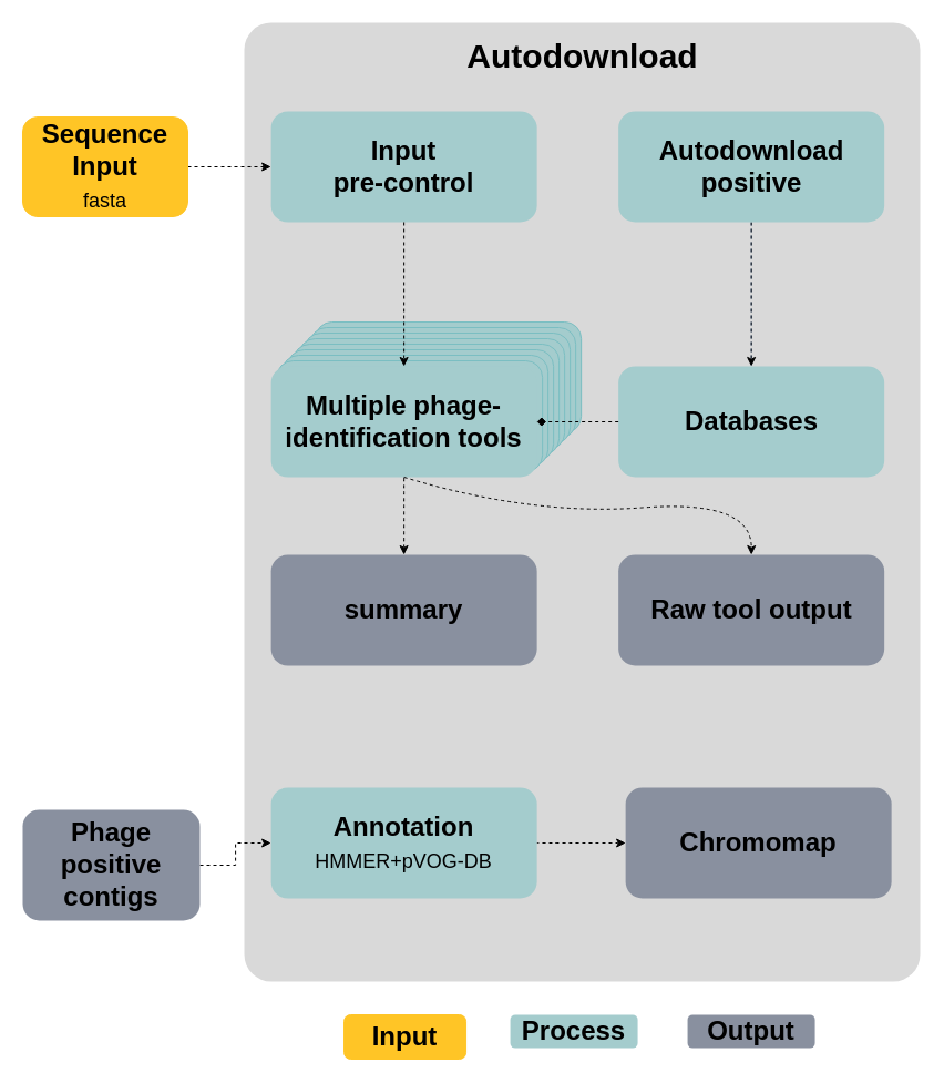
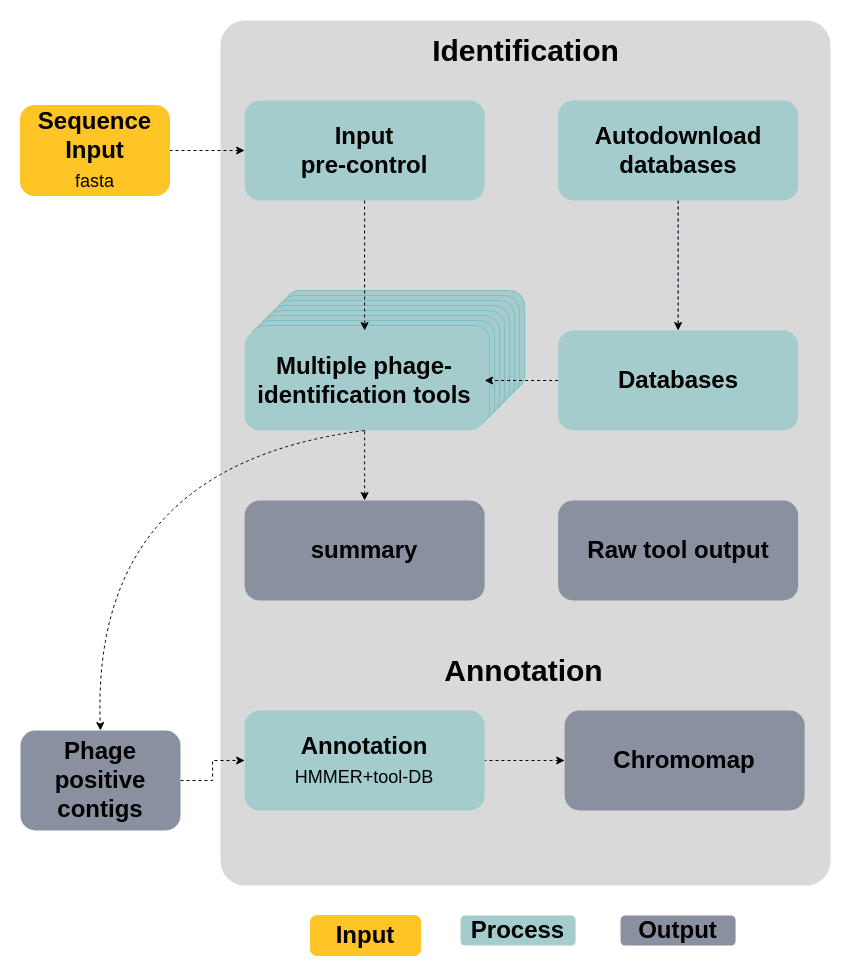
- <mxCell id="41" value="&lt;b&gt;&lt;font style=&quot;font-size: 30px&quot;&gt;Autodownload&lt;/font&gt;&lt;/b&gt;" style="text;html=1;align=center;verticalAlign=middle;resizable=0;points=[];autosize=1;fontColor=#000000;" parent="1" vertex="1"><mxGeometry x="425" y="40" width="200" height="20" as="geometry" /></mxCell>
+ <mxCell id="41" value="&lt;b&gt;&lt;font style=&quot;font-size: 30px&quot;&gt;Identification&lt;/font&gt;&lt;/b&gt;" style="text;html=1;align=center;verticalAlign=middle;resizable=0;points=[];autosize=1;fontColor=#000000;" parent="1" vertex="1"><mxGeometry x="425" y="40" width="200" height="20" as="geometry" /></mxCell>
- <mxCell id="14" value="&lt;div&gt;&lt;font style=&quot;font-size: 24px&quot;&gt;&lt;span style=&quot;font-size: 24px&quot;&gt;&lt;font style=&quot;font-size: 24px&quot;&gt;Autodownload&lt;br&gt; positive&lt;/font&gt;&lt;/span&gt;&lt;/font&gt;&lt;br&gt;&lt;/div&gt;" style="rounded=1;whiteSpace=wrap;html=1;strokeColor=none;fillColor=#A4CCCD;fontSize=24;fontStyle=1;fontColor=#000000;" parent="1" vertex="1"><mxGeometry x="557.65" y="100" width="240" height="100" as="geometry" /></mxCell>
+ <mxCell id="14" value="&lt;div&gt;&lt;font style=&quot;font-size: 24px&quot;&gt;&lt;span style=&quot;font-size: 24px&quot;&gt;&lt;font style=&quot;font-size: 24px&quot;&gt;Autodownload&lt;br&gt; databases&lt;/font&gt;&lt;/span&gt;&lt;/font&gt;&lt;br&gt;&lt;/div&gt;" style="rounded=1;whiteSpace=wrap;html=1;strokeColor=none;fillColor=#A4CCCD;fontSize=24;fontStyle=1;fontColor=#000000;" parent="1" vertex="1"><mxGeometry x="557.65" y="100" width="240" height="100" as="geometry" /></mxCell>
- <mxCell id="36" style="edgeStyle=orthogonalEdgeStyle;rounded=0;orthogonalLoop=1;jettySize=auto;html=1;exitX=0;exitY=0.5;exitDx=0;exitDy=0;endArrow=diamond;endFill=1;fontSize=24;fontColor=#000000;dashed=1;strokeColor=#000000;" parent="1" source="22" target="32" edge="1"><mxGeometry relative="1" as="geometry" /></mxCell>
+ <mxCell id="36" style="edgeStyle=orthogonalEdgeStyle;rounded=0;orthogonalLoop=1;jettySize=auto;html=1;exitX=0;exitY=0.5;exitDx=0;exitDy=0;endArrow=classic;endFill=1;fontSize=24;fontColor=#000000;dashed=1;strokeColor=#000000;" parent="1" source="22" target="32" edge="1"><mxGeometry relative="1" as="geometry" /></mxCell>
- <mxCell id="46" value="" style="curved=1;endArrow=classic;html=1;dashed=1;exitX=0.5;exitY=1;exitDx=0;exitDy=0;entryX=0.5;entryY=0;entryDx=0;entryDy=0;strokeColor=#000000;" parent="1" source="32" target="45" edge="1"><mxGeometry width="50" height="50" relative="1" as="geometry"><mxPoint x="510" y="510" as="sourcePoint" /><mxPoint x="560" y="460" as="targetPoint" /><Array as="points"><mxPoint x="480" y="465" /><mxPoint x="678" y="450" /></Array></mxGeometry></mxCell>
+ <mxCell id="43" value="" style="curved=1;endArrow=classic;html=1;exitX=0.5;exitY=1;exitDx=0;exitDy=0;entryX=0.5;entryY=0;entryDx=0;entryDy=0;dashed=1;strokeColor=#000000;" parent="1" source="32" target="20" edge="1"><mxGeometry width="50" height="50" relative="1" as="geometry"><mxPoint x="230" y="460" as="sourcePoint" /><mxPoint x="180" y="510" as="targetPoint" /><Array as="points"><mxPoint x="90" y="465" /></Array></mxGeometry></mxCell>
+ <mxCell id="42" value="&lt;b&gt;&lt;font style=&quot;font-size: 30px&quot;&gt;Annotation&lt;/font&gt;&lt;/b&gt;" style="text;html=1;align=center;verticalAlign=middle;resizable=0;points=[];autosize=1;fontColor=#000000;" parent="1" vertex="1"><mxGeometry x="437.57" y="660" width="170" height="20" as="geometry" /></mxCell>
- <mxCell id="39" value="&lt;b&gt;Annotation&lt;/b&gt;&lt;br&gt;&lt;font style=&quot;font-size: 18px&quot;&gt;HMMER+pVOG-DB&lt;/font&gt;" style="rounded=1;whiteSpace=wrap;html=1;strokeColor=none;fillColor=#A4CCCD;fontSize=24;fontColor=#000000;" parent="1" vertex="1"><mxGeometry x="244.14" y="710" width="240" height="100" as="geometry" /></mxCell>
+ <mxCell id="39" value="&lt;b&gt;Annotation&lt;/b&gt;&lt;br&gt;&lt;font style=&quot;font-size: 18px&quot;&gt;HMMER+tool-DB&lt;/font&gt;" style="rounded=1;whiteSpace=wrap;html=1;strokeColor=none;fillColor=#A4CCCD;fontSize=24;fontColor=#000000;" parent="1" vertex="1"><mxGeometry x="244.14" y="710" width="240" height="100" as="geometry" /></mxCell>
